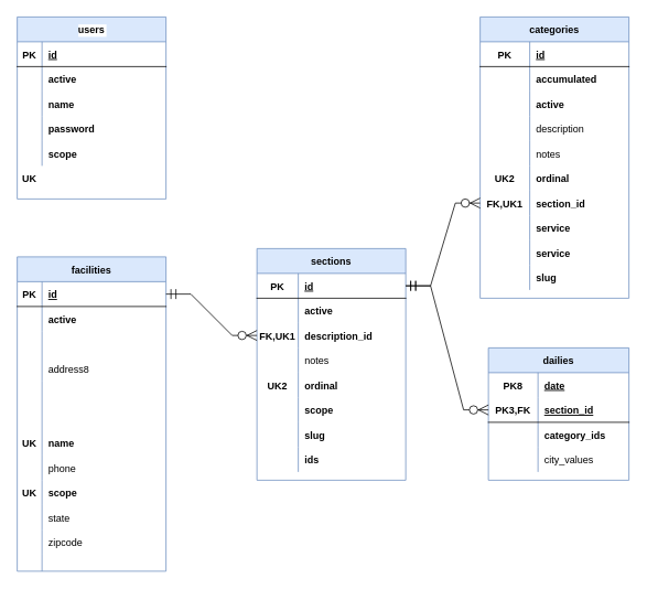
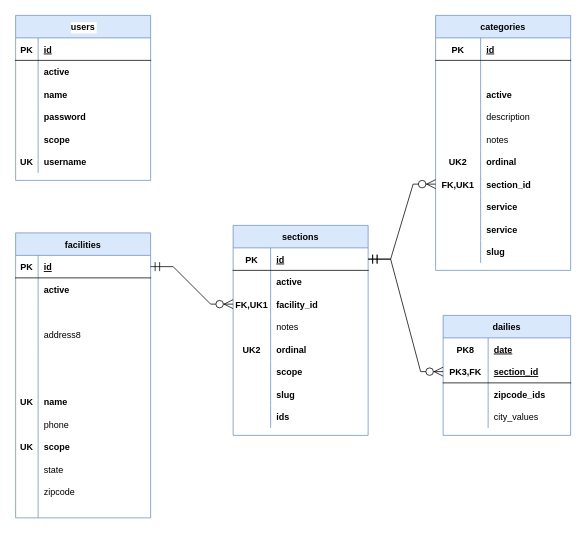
- <mxCell id="86" value="accumulated" style="shape=partialRectangle;connectable=0;fillColor=none;top=0;left=0;bottom=0;right=0;align=left;spacingLeft=6;overflow=hidden;labelBackgroundColor=none;fontStyle=1" vertex="1" parent="84"><mxGeometry x="60" width="120" height="30" as="geometry"><mxRectangle width="120" height="30" as="alternateBounds" /></mxGeometry></mxCell>
+ <mxCell id="20" value="username" style="shape=partialRectangle;connectable=0;fillColor=none;top=0;left=0;bottom=0;right=0;align=left;spacingLeft=6;overflow=hidden;fontStyle=1" vertex="1" parent="18"><mxGeometry x="30" width="150" height="30" as="geometry"><mxRectangle width="150" height="30" as="alternateBounds" /></mxGeometry></mxCell>
- <mxCell id="64" value="description_id" style="shape=partialRectangle;connectable=0;fillColor=none;top=0;left=0;bottom=0;right=0;align=left;spacingLeft=6;overflow=hidden;labelBackgroundColor=none;fontStyle=1" vertex="1" parent="62"><mxGeometry x="50" width="130" height="30" as="geometry"><mxRectangle width="130" height="30" as="alternateBounds" /></mxGeometry></mxCell>
+ <mxCell id="64" value="facility_id" style="shape=partialRectangle;connectable=0;fillColor=none;top=0;left=0;bottom=0;right=0;align=left;spacingLeft=6;overflow=hidden;labelBackgroundColor=none;fontStyle=1" vertex="1" parent="62"><mxGeometry x="50" width="130" height="30" as="geometry"><mxRectangle width="130" height="30" as="alternateBounds" /></mxGeometry></mxCell>
- <mxCell id="120" value="category_ids" style="shape=partialRectangle;connectable=0;fillColor=none;top=0;left=0;bottom=0;right=0;align=left;spacingLeft=6;overflow=hidden;labelBackgroundColor=none;fontStyle=1" vertex="1" parent="118"><mxGeometry x="60" width="110" height="30" as="geometry"><mxRectangle width="110" height="30" as="alternateBounds" /></mxGeometry></mxCell>
+ <mxCell id="120" value="zipcode_ids" style="shape=partialRectangle;connectable=0;fillColor=none;top=0;left=0;bottom=0;right=0;align=left;spacingLeft=6;overflow=hidden;labelBackgroundColor=none;fontStyle=1" vertex="1" parent="118"><mxGeometry x="60" width="110" height="30" as="geometry"><mxRectangle width="110" height="30" as="alternateBounds" /></mxGeometry></mxCell>
